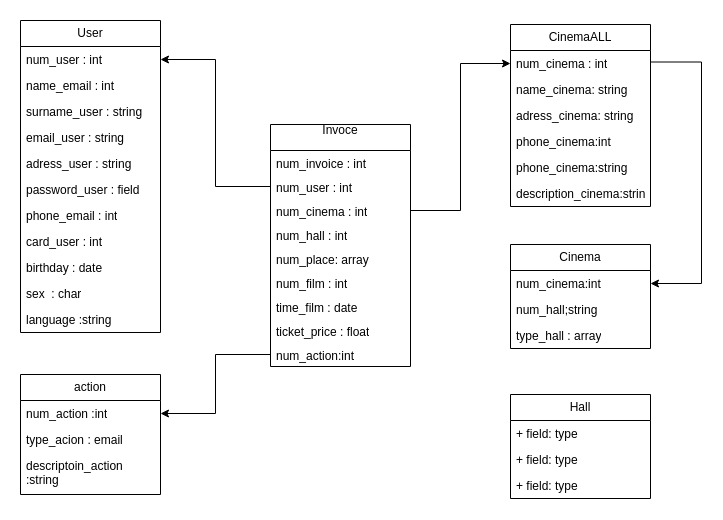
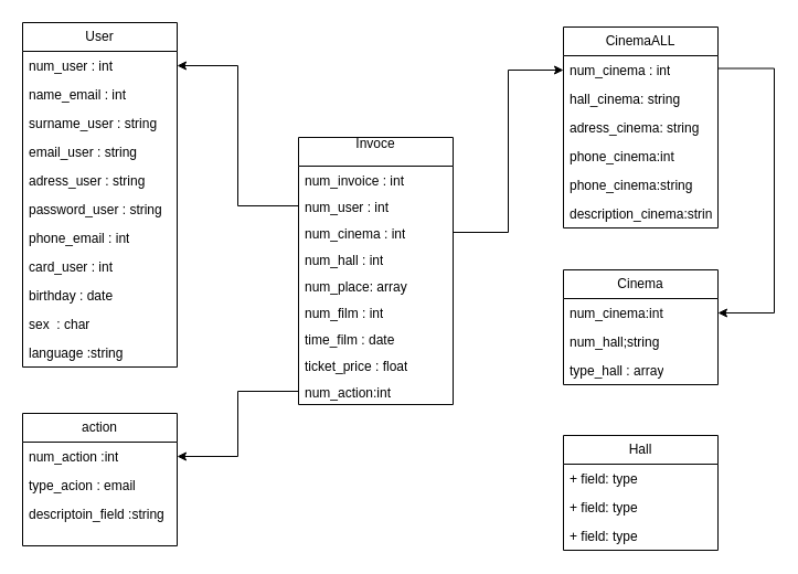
- <mxCell id="27" value="name_cinema: string" style="text;strokeColor=none;fillColor=none;align=left;verticalAlign=top;spacingLeft=4;spacingRight=4;overflow=hidden;rotatable=0;points=[[0,0.5],[1,0.5]];portConstraint=eastwest;whiteSpace=wrap;html=1;" vertex="1" parent="25"><mxGeometry y="52" width="140" height="26" as="geometry" /></mxCell>
+ <mxCell id="27" value="hall_cinema: string" style="text;strokeColor=none;fillColor=none;align=left;verticalAlign=top;spacingLeft=4;spacingRight=4;overflow=hidden;rotatable=0;points=[[0,0.5],[1,0.5]];portConstraint=eastwest;whiteSpace=wrap;html=1;" vertex="1" parent="25"><mxGeometry y="52" width="140" height="26" as="geometry" /></mxCell>
- <mxCell id="18" value="password_user : field&lt;div&gt;&lt;br&gt;&lt;/div&gt;" style="text;strokeColor=none;fillColor=none;align=left;verticalAlign=top;spacingLeft=4;spacingRight=4;overflow=hidden;rotatable=0;points=[[0,0.5],[1,0.5]];portConstraint=eastwest;whiteSpace=wrap;html=1;" vertex="1" parent="12"><mxGeometry y="156" width="140" height="26" as="geometry" /></mxCell>
+ <mxCell id="18" value="password_user : string&lt;div&gt;&lt;br&gt;&lt;/div&gt;" style="text;strokeColor=none;fillColor=none;align=left;verticalAlign=top;spacingLeft=4;spacingRight=4;overflow=hidden;rotatable=0;points=[[0,0.5],[1,0.5]];portConstraint=eastwest;whiteSpace=wrap;html=1;" vertex="1" parent="12"><mxGeometry y="156" width="140" height="26" as="geometry" /></mxCell>
- <mxCell id="40" value="descriptoin_action :string" style="text;strokeColor=none;fillColor=none;align=left;verticalAlign=top;spacingLeft=4;spacingRight=4;overflow=hidden;rotatable=0;points=[[0,0.5],[1,0.5]];portConstraint=eastwest;whiteSpace=wrap;html=1;" vertex="1" parent="37"><mxGeometry y="78" width="140" height="42" as="geometry" /></mxCell>
+ <mxCell id="40" value="descriptoin_field :string" style="text;strokeColor=none;fillColor=none;align=left;verticalAlign=top;spacingLeft=4;spacingRight=4;overflow=hidden;rotatable=0;points=[[0,0.5],[1,0.5]];portConstraint=eastwest;whiteSpace=wrap;html=1;" vertex="1" parent="37"><mxGeometry y="78" width="140" height="42" as="geometry" /></mxCell>
